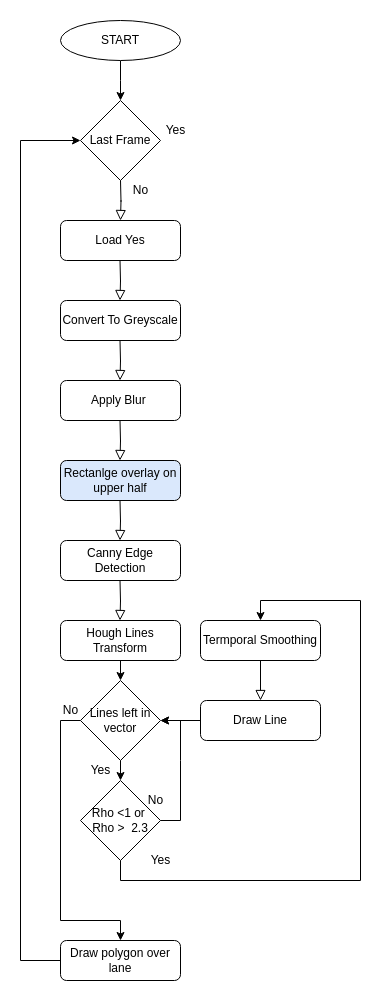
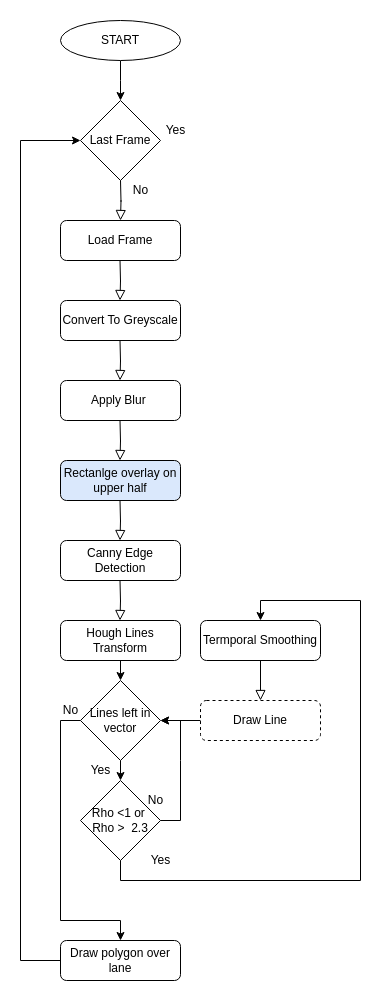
- <mxCell id="6" value="Load Yes" style="rounded=1;whiteSpace=wrap;html=1;fontSize=12;glass=0;strokeWidth=1;shadow=0;" vertex="1" parent="1"><mxGeometry x="60" y="220" width="120" height="40" as="geometry" /></mxCell>
+ <mxCell id="6" value="Load Frame" style="rounded=1;whiteSpace=wrap;html=1;fontSize=12;glass=0;strokeWidth=1;shadow=0;" vertex="1" parent="1"><mxGeometry x="60" y="220" width="120" height="40" as="geometry" /></mxCell>
- <mxCell id="25" value="Draw Line" style="rounded=1;whiteSpace=wrap;html=1;fontSize=12;glass=0;strokeWidth=1;shadow=0;" vertex="1" parent="1"><mxGeometry x="200" y="700" width="120" height="40" as="geometry" /></mxCell>
+ <mxCell id="25" value="Draw Line" style="rounded=1;whiteSpace=wrap;html=1;fontSize=12;glass=0;strokeWidth=1;shadow=0;dashed=1;" vertex="1" parent="1"><mxGeometry x="200" y="700" width="120" height="40" as="geometry" /></mxCell>
